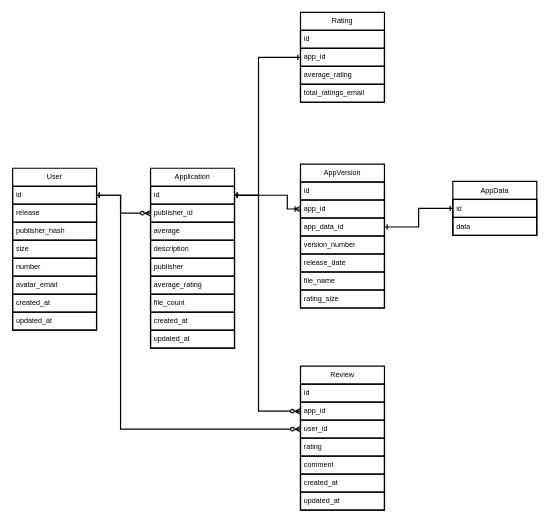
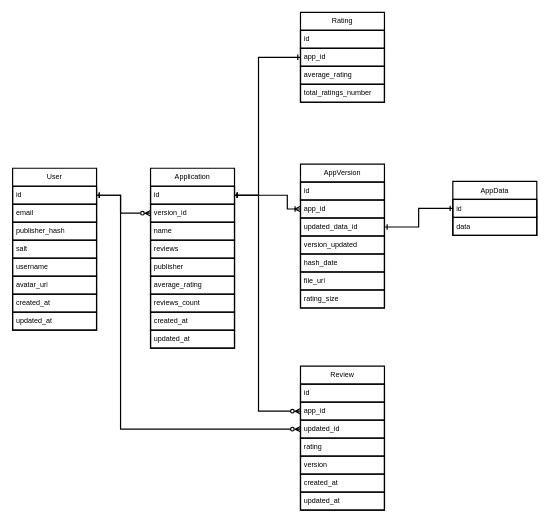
- <mxCell id="45" value="total_ratings_email" style="text;strokeColor=#000000;fillColor=none;align=left;verticalAlign=middle;spacingLeft=4;spacingRight=4;overflow=hidden;points=[[0,0.5],[1,0.5]];portConstraint=eastwest;rotatable=0;whiteSpace=wrap;html=1;rounded=0;fontColor=#000000;strokeWidth=2;swimlaneLine=1;" parent="41" vertex="1"><mxGeometry y="120" width="140" height="30" as="geometry" /></mxCell>
+ <mxCell id="45" value="total_ratings_number" style="text;strokeColor=#000000;fillColor=none;align=left;verticalAlign=middle;spacingLeft=4;spacingRight=4;overflow=hidden;points=[[0,0.5],[1,0.5]];portConstraint=eastwest;rotatable=0;whiteSpace=wrap;html=1;rounded=0;fontColor=#000000;strokeWidth=2;swimlaneLine=1;" parent="41" vertex="1"><mxGeometry y="120" width="140" height="30" as="geometry" /></mxCell>
- <mxCell id="4" value="release" style="text;strokeColor=#000000;fillColor=none;align=left;verticalAlign=middle;spacingLeft=4;spacingRight=4;overflow=hidden;points=[[0,0.5],[1,0.5]];portConstraint=eastwest;rotatable=0;whiteSpace=wrap;html=1;rounded=0;fontColor=#000000;strokeWidth=2;swimlaneLine=1;" parent="2" vertex="1"><mxGeometry y="60" width="140" height="30" as="geometry" /></mxCell>
+ <mxCell id="4" value="email" style="text;strokeColor=#000000;fillColor=none;align=left;verticalAlign=middle;spacingLeft=4;spacingRight=4;overflow=hidden;points=[[0,0.5],[1,0.5]];portConstraint=eastwest;rotatable=0;whiteSpace=wrap;html=1;rounded=0;fontColor=#000000;strokeWidth=2;swimlaneLine=1;" parent="2" vertex="1"><mxGeometry y="60" width="140" height="30" as="geometry" /></mxCell>
- <mxCell id="13" value="publisher_id" style="text;strokeColor=#000000;fillColor=none;align=left;verticalAlign=middle;spacingLeft=4;spacingRight=4;overflow=hidden;points=[[0,0.5],[1,0.5]];portConstraint=eastwest;rotatable=0;whiteSpace=wrap;html=1;rounded=0;fontColor=#000000;strokeWidth=2;swimlaneLine=1;" parent="11" vertex="1"><mxGeometry y="60" width="140" height="30" as="geometry" /></mxCell>
+ <mxCell id="13" value="version_id" style="text;strokeColor=#000000;fillColor=none;align=left;verticalAlign=middle;spacingLeft=4;spacingRight=4;overflow=hidden;points=[[0,0.5],[1,0.5]];portConstraint=eastwest;rotatable=0;whiteSpace=wrap;html=1;rounded=0;fontColor=#000000;strokeWidth=2;swimlaneLine=1;" parent="11" vertex="1"><mxGeometry y="60" width="140" height="30" as="geometry" /></mxCell>
- <mxCell id="24" value="app_data_id" style="text;strokeColor=#000000;fillColor=none;align=left;verticalAlign=middle;spacingLeft=4;spacingRight=4;overflow=hidden;points=[[0,0.5],[1,0.5]];portConstraint=eastwest;rotatable=0;whiteSpace=wrap;html=1;rounded=0;fontColor=#000000;strokeWidth=2;swimlaneLine=1;" vertex="1" parent="21"><mxGeometry y="90" width="140" height="30" as="geometry" /></mxCell>
+ <mxCell id="24" value="updated_data_id" style="text;strokeColor=#000000;fillColor=none;align=left;verticalAlign=middle;spacingLeft=4;spacingRight=4;overflow=hidden;points=[[0,0.5],[1,0.5]];portConstraint=eastwest;rotatable=0;whiteSpace=wrap;html=1;rounded=0;fontColor=#000000;strokeWidth=2;swimlaneLine=1;" vertex="1" parent="21"><mxGeometry y="90" width="140" height="30" as="geometry" /></mxCell>
- <mxCell id="14" value="average" style="text;strokeColor=#000000;fillColor=none;align=left;verticalAlign=middle;spacingLeft=4;spacingRight=4;overflow=hidden;points=[[0,0.5],[1,0.5]];portConstraint=eastwest;rotatable=0;whiteSpace=wrap;html=1;rounded=0;fontColor=#000000;strokeWidth=2;swimlaneLine=1;" parent="11" vertex="1"><mxGeometry y="90" width="140" height="30" as="geometry" /></mxCell>
+ <mxCell id="14" value="name" style="text;strokeColor=#000000;fillColor=none;align=left;verticalAlign=middle;spacingLeft=4;spacingRight=4;overflow=hidden;points=[[0,0.5],[1,0.5]];portConstraint=eastwest;rotatable=0;whiteSpace=wrap;html=1;rounded=0;fontColor=#000000;strokeWidth=2;swimlaneLine=1;" parent="11" vertex="1"><mxGeometry y="90" width="140" height="30" as="geometry" /></mxCell>
- <mxCell id="25" value="version_number" style="text;strokeColor=#000000;fillColor=none;align=left;verticalAlign=middle;spacingLeft=4;spacingRight=4;overflow=hidden;points=[[0,0.5],[1,0.5]];portConstraint=eastwest;rotatable=0;whiteSpace=wrap;html=1;rounded=0;fontColor=#000000;strokeWidth=2;swimlaneLine=1;" parent="21" vertex="1"><mxGeometry y="120" width="140" height="30" as="geometry" /></mxCell>
+ <mxCell id="25" value="version_updated" style="text;strokeColor=#000000;fillColor=none;align=left;verticalAlign=middle;spacingLeft=4;spacingRight=4;overflow=hidden;points=[[0,0.5],[1,0.5]];portConstraint=eastwest;rotatable=0;whiteSpace=wrap;html=1;rounded=0;fontColor=#000000;strokeWidth=2;swimlaneLine=1;" parent="21" vertex="1"><mxGeometry y="120" width="140" height="30" as="geometry" /></mxCell>
- <mxCell id="6" value="size" style="text;strokeColor=#000000;fillColor=none;align=left;verticalAlign=middle;spacingLeft=4;spacingRight=4;overflow=hidden;points=[[0,0.5],[1,0.5]];portConstraint=eastwest;rotatable=0;whiteSpace=wrap;html=1;rounded=0;fontColor=#000000;strokeWidth=2;swimlaneLine=1;" parent="2" vertex="1"><mxGeometry y="120" width="140" height="30" as="geometry" /></mxCell>
+ <mxCell id="6" value="salt" style="text;strokeColor=#000000;fillColor=none;align=left;verticalAlign=middle;spacingLeft=4;spacingRight=4;overflow=hidden;points=[[0,0.5],[1,0.5]];portConstraint=eastwest;rotatable=0;whiteSpace=wrap;html=1;rounded=0;fontColor=#000000;strokeWidth=2;swimlaneLine=1;" parent="2" vertex="1"><mxGeometry y="120" width="140" height="30" as="geometry" /></mxCell>
- <mxCell id="15" value="description" style="text;strokeColor=#000000;fillColor=none;align=left;verticalAlign=middle;spacingLeft=4;spacingRight=4;overflow=hidden;points=[[0,0.5],[1,0.5]];portConstraint=eastwest;rotatable=0;whiteSpace=wrap;html=1;rounded=0;fontColor=#000000;strokeWidth=2;swimlaneLine=1;" parent="11" vertex="1"><mxGeometry y="120" width="140" height="30" as="geometry" /></mxCell>
+ <mxCell id="15" value="reviews" style="text;strokeColor=#000000;fillColor=none;align=left;verticalAlign=middle;spacingLeft=4;spacingRight=4;overflow=hidden;points=[[0,0.5],[1,0.5]];portConstraint=eastwest;rotatable=0;whiteSpace=wrap;html=1;rounded=0;fontColor=#000000;strokeWidth=2;swimlaneLine=1;" parent="11" vertex="1"><mxGeometry y="120" width="140" height="30" as="geometry" /></mxCell>
- <mxCell id="26" value="release_date" style="text;strokeColor=#000000;fillColor=none;align=left;verticalAlign=middle;spacingLeft=4;spacingRight=4;overflow=hidden;points=[[0,0.5],[1,0.5]];portConstraint=eastwest;rotatable=0;whiteSpace=wrap;html=1;rounded=0;fontColor=#000000;strokeWidth=2;swimlaneLine=1;" parent="21" vertex="1"><mxGeometry y="150" width="140" height="30" as="geometry" /></mxCell>
+ <mxCell id="26" value="hash_date" style="text;strokeColor=#000000;fillColor=none;align=left;verticalAlign=middle;spacingLeft=4;spacingRight=4;overflow=hidden;points=[[0,0.5],[1,0.5]];portConstraint=eastwest;rotatable=0;whiteSpace=wrap;html=1;rounded=0;fontColor=#000000;strokeWidth=2;swimlaneLine=1;" parent="21" vertex="1"><mxGeometry y="150" width="140" height="30" as="geometry" /></mxCell>
- <mxCell id="7" value="number" style="text;strokeColor=#000000;fillColor=none;align=left;verticalAlign=middle;spacingLeft=4;spacingRight=4;overflow=hidden;points=[[0,0.5],[1,0.5]];portConstraint=eastwest;rotatable=0;whiteSpace=wrap;html=1;rounded=0;fontColor=#000000;strokeWidth=2;swimlaneLine=1;" parent="2" vertex="1"><mxGeometry y="150" width="140" height="30" as="geometry" /></mxCell>
+ <mxCell id="7" value="username" style="text;strokeColor=#000000;fillColor=none;align=left;verticalAlign=middle;spacingLeft=4;spacingRight=4;overflow=hidden;points=[[0,0.5],[1,0.5]];portConstraint=eastwest;rotatable=0;whiteSpace=wrap;html=1;rounded=0;fontColor=#000000;strokeWidth=2;swimlaneLine=1;" parent="2" vertex="1"><mxGeometry y="150" width="140" height="30" as="geometry" /></mxCell>
- <mxCell id="27" value="file_name" style="text;strokeColor=#000000;fillColor=none;align=left;verticalAlign=middle;spacingLeft=4;spacingRight=4;overflow=hidden;points=[[0,0.5],[1,0.5]];portConstraint=eastwest;rotatable=0;whiteSpace=wrap;html=1;rounded=0;fontColor=#000000;strokeWidth=2;swimlaneLine=1;" parent="21" vertex="1"><mxGeometry y="180" width="140" height="30" as="geometry" /></mxCell>
+ <mxCell id="27" value="file_url" style="text;strokeColor=#000000;fillColor=none;align=left;verticalAlign=middle;spacingLeft=4;spacingRight=4;overflow=hidden;points=[[0,0.5],[1,0.5]];portConstraint=eastwest;rotatable=0;whiteSpace=wrap;html=1;rounded=0;fontColor=#000000;strokeWidth=2;swimlaneLine=1;" parent="21" vertex="1"><mxGeometry y="180" width="140" height="30" as="geometry" /></mxCell>
- <mxCell id="8" value="avatar_email" style="text;strokeColor=#000000;fillColor=none;align=left;verticalAlign=middle;spacingLeft=4;spacingRight=4;overflow=hidden;points=[[0,0.5],[1,0.5]];portConstraint=eastwest;rotatable=0;whiteSpace=wrap;html=1;rounded=0;fontColor=#000000;strokeWidth=2;swimlaneLine=1;" parent="2" vertex="1"><mxGeometry y="180" width="140" height="30" as="geometry" /></mxCell>
+ <mxCell id="8" value="avatar_url" style="text;strokeColor=#000000;fillColor=none;align=left;verticalAlign=middle;spacingLeft=4;spacingRight=4;overflow=hidden;points=[[0,0.5],[1,0.5]];portConstraint=eastwest;rotatable=0;whiteSpace=wrap;html=1;rounded=0;fontColor=#000000;strokeWidth=2;swimlaneLine=1;" parent="2" vertex="1"><mxGeometry y="180" width="140" height="30" as="geometry" /></mxCell>
- <mxCell id="18" value="file_count" style="text;strokeColor=#000000;fillColor=none;align=left;verticalAlign=middle;spacingLeft=4;spacingRight=4;overflow=hidden;points=[[0,0.5],[1,0.5]];portConstraint=eastwest;rotatable=0;whiteSpace=wrap;html=1;rounded=0;fontColor=#000000;strokeWidth=2;swimlaneLine=1;" parent="11" vertex="1"><mxGeometry y="210" width="140" height="30" as="geometry" /></mxCell>
+ <mxCell id="18" value="reviews_count" style="text;strokeColor=#000000;fillColor=none;align=left;verticalAlign=middle;spacingLeft=4;spacingRight=4;overflow=hidden;points=[[0,0.5],[1,0.5]];portConstraint=eastwest;rotatable=0;whiteSpace=wrap;html=1;rounded=0;fontColor=#000000;strokeWidth=2;swimlaneLine=1;" parent="11" vertex="1"><mxGeometry y="210" width="140" height="30" as="geometry" /></mxCell>
- <mxCell id="34" value="user_id" style="text;strokeColor=#000000;fillColor=none;align=left;verticalAlign=middle;spacingLeft=4;spacingRight=4;overflow=hidden;points=[[0,0.5],[1,0.5]];portConstraint=eastwest;rotatable=0;whiteSpace=wrap;html=1;rounded=0;fontColor=#000000;strokeWidth=2;swimlaneLine=1;" parent="31" vertex="1"><mxGeometry y="90" width="140" height="30" as="geometry" /></mxCell>
+ <mxCell id="34" value="updated_id" style="text;strokeColor=#000000;fillColor=none;align=left;verticalAlign=middle;spacingLeft=4;spacingRight=4;overflow=hidden;points=[[0,0.5],[1,0.5]];portConstraint=eastwest;rotatable=0;whiteSpace=wrap;html=1;rounded=0;fontColor=#000000;strokeWidth=2;swimlaneLine=1;" parent="31" vertex="1"><mxGeometry y="90" width="140" height="30" as="geometry" /></mxCell>
- <mxCell id="36" value="comment" style="text;strokeColor=#000000;fillColor=none;align=left;verticalAlign=middle;spacingLeft=4;spacingRight=4;overflow=hidden;points=[[0,0.5],[1,0.5]];portConstraint=eastwest;rotatable=0;whiteSpace=wrap;html=1;rounded=0;fontColor=#000000;strokeWidth=2;swimlaneLine=1;" parent="31" vertex="1"><mxGeometry y="150" width="140" height="30" as="geometry" /></mxCell>
+ <mxCell id="36" value="version" style="text;strokeColor=#000000;fillColor=none;align=left;verticalAlign=middle;spacingLeft=4;spacingRight=4;overflow=hidden;points=[[0,0.5],[1,0.5]];portConstraint=eastwest;rotatable=0;whiteSpace=wrap;html=1;rounded=0;fontColor=#000000;strokeWidth=2;swimlaneLine=1;" parent="31" vertex="1"><mxGeometry y="150" width="140" height="30" as="geometry" /></mxCell>
